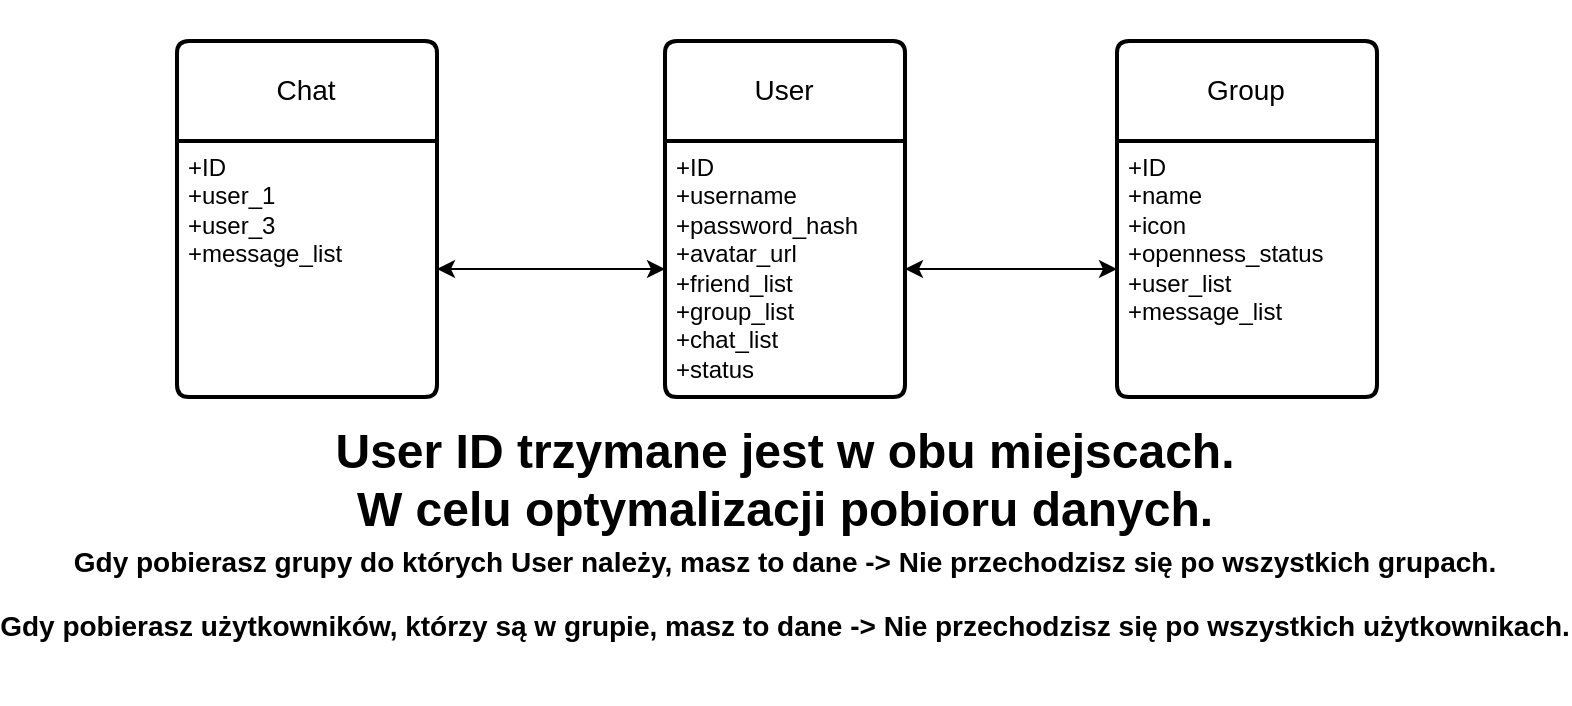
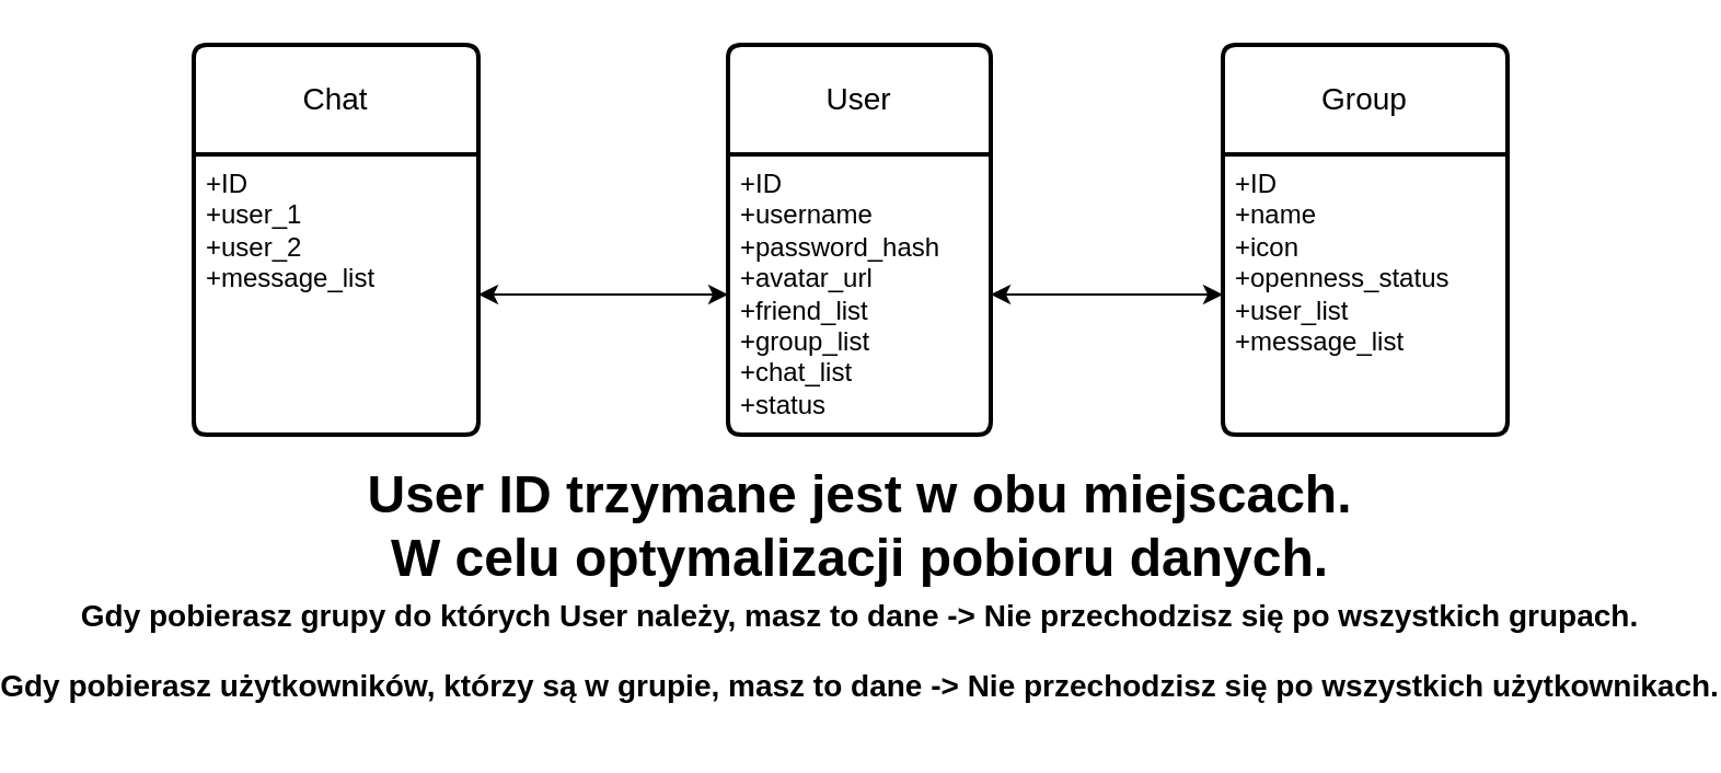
- <mxCell id="7" value="+ID&lt;br&gt;+user_1&lt;br&gt;+user_3&lt;div&gt;+message_list&lt;/div&gt;" style="align=left;strokeColor=none;fillColor=none;spacingLeft=4;fontSize=12;verticalAlign=top;resizable=0;rotatable=0;part=1;html=1;" vertex="1" parent="6"><mxGeometry y="50" width="130" height="128" as="geometry" /></mxCell>
+ <mxCell id="7" value="+ID&lt;br&gt;+user_1&lt;br&gt;+user_2&lt;div&gt;+message_list&lt;/div&gt;" style="align=left;strokeColor=none;fillColor=none;spacingLeft=4;fontSize=12;verticalAlign=top;resizable=0;rotatable=0;part=1;html=1;" vertex="1" parent="6"><mxGeometry y="50" width="130" height="128" as="geometry" /></mxCell>
